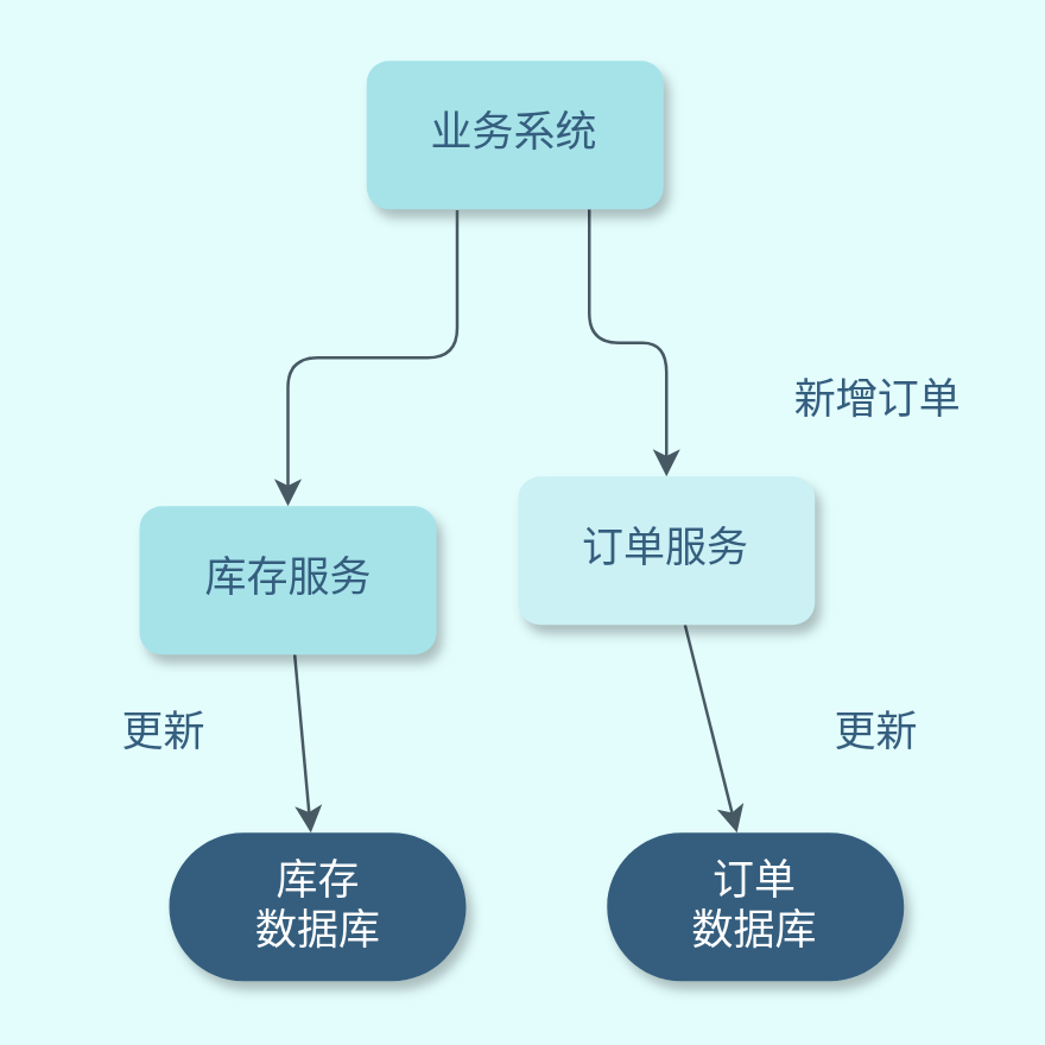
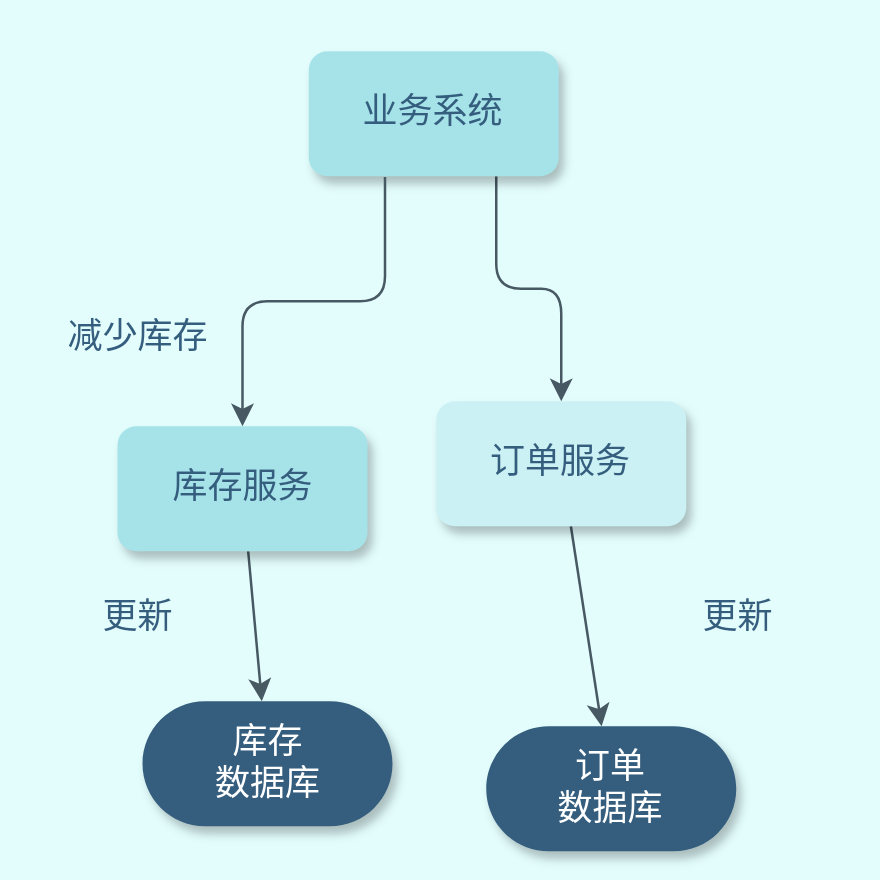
+ <mxCell id="12" value="减少库存" style="text;html=1;strokeColor=none;fillColor=none;align=center;verticalAlign=middle;whiteSpace=wrap;rounded=0;labelBorderColor=none;labelBackgroundColor=none;fontColor=#355e7e;fontFamily=ZCOOL QingKe HuangYou;fontStyle=0;fontSource=https%3A%2F%2Ffonts.googleapis.com%2Fcss%3Ffamily%3DZCOOL%2BQingKe%2BHuangYou;container=0;fontSize=14;" parent="1" vertex="1"><mxGeometry x="20" y="120" width="70" height="30" as="geometry" /></mxCell>
- <mxCell id="11" value="新增订单" style="text;html=1;align=center;verticalAlign=middle;resizable=0;points=[];autosize=1;strokeColor=none;fillColor=none;fontSize=14;fontFamily=ZCOOL QingKe HuangYou;fontColor=#355e7e;fontStyle=0" parent="1" vertex="1"><mxGeometry x="260" y="120" width="70" height="30" as="geometry" /></mxCell>
- <mxCell id="3" value="&lt;div&gt;&lt;span&gt;订单&lt;/span&gt;&lt;/div&gt;&lt;div&gt;&lt;span&gt;数据库&lt;/span&gt;&lt;/div&gt;" style="html=1;dashed=0;whiteSpace=wrap;shape=mxgraph.dfd.start;shadow=1;labelBackgroundColor=none;strokeColor=none;align=center;verticalAlign=middle;fontFamily=ZCOOL QingKe HuangYou;fontSource=https%3A%2F%2Ffonts.googleapis.com%2Fcss%3Ffamily%3DZCOOL%2BQingKe%2BHuangYou;fontSize=14;fontColor=#FFFFFF;fillColor=#355E7E;fontStyle=0" parent="1" vertex="1"><mxGeometry x="204" y="280" width="100" height="50" as="geometry" /></mxCell>
+ <mxCell id="3" value="&lt;div&gt;&lt;span&gt;订单&lt;/span&gt;&lt;/div&gt;&lt;div&gt;&lt;span&gt;数据库&lt;/span&gt;&lt;/div&gt;" style="html=1;dashed=0;whiteSpace=wrap;shape=mxgraph.dfd.start;shadow=1;labelBackgroundColor=none;strokeColor=none;align=center;verticalAlign=middle;fontFamily=ZCOOL QingKe HuangYou;fontSource=https%3A%2F%2Ffonts.googleapis.com%2Fcss%3Ffamily%3DZCOOL%2BQingKe%2BHuangYou;fontSize=14;fontColor=#FFFFFF;fillColor=#355E7E;fontStyle=0" parent="1" vertex="1"><mxGeometry x="194" y="290" width="100" height="50" as="geometry" /></mxCell>
